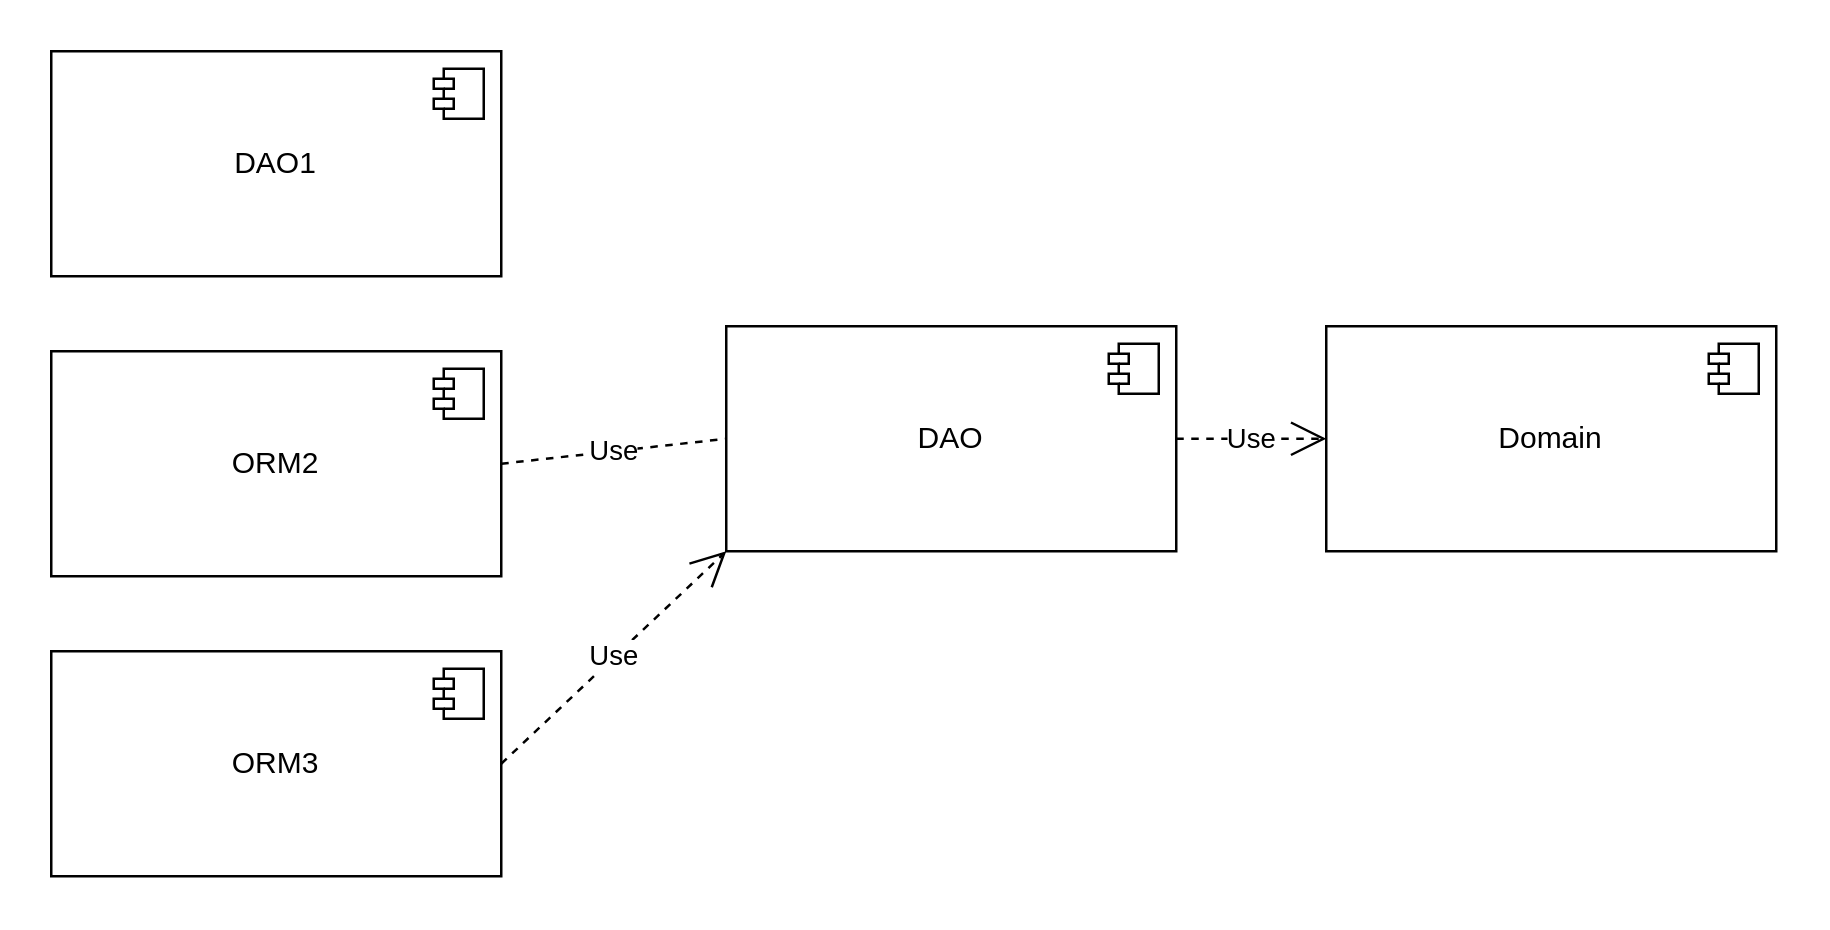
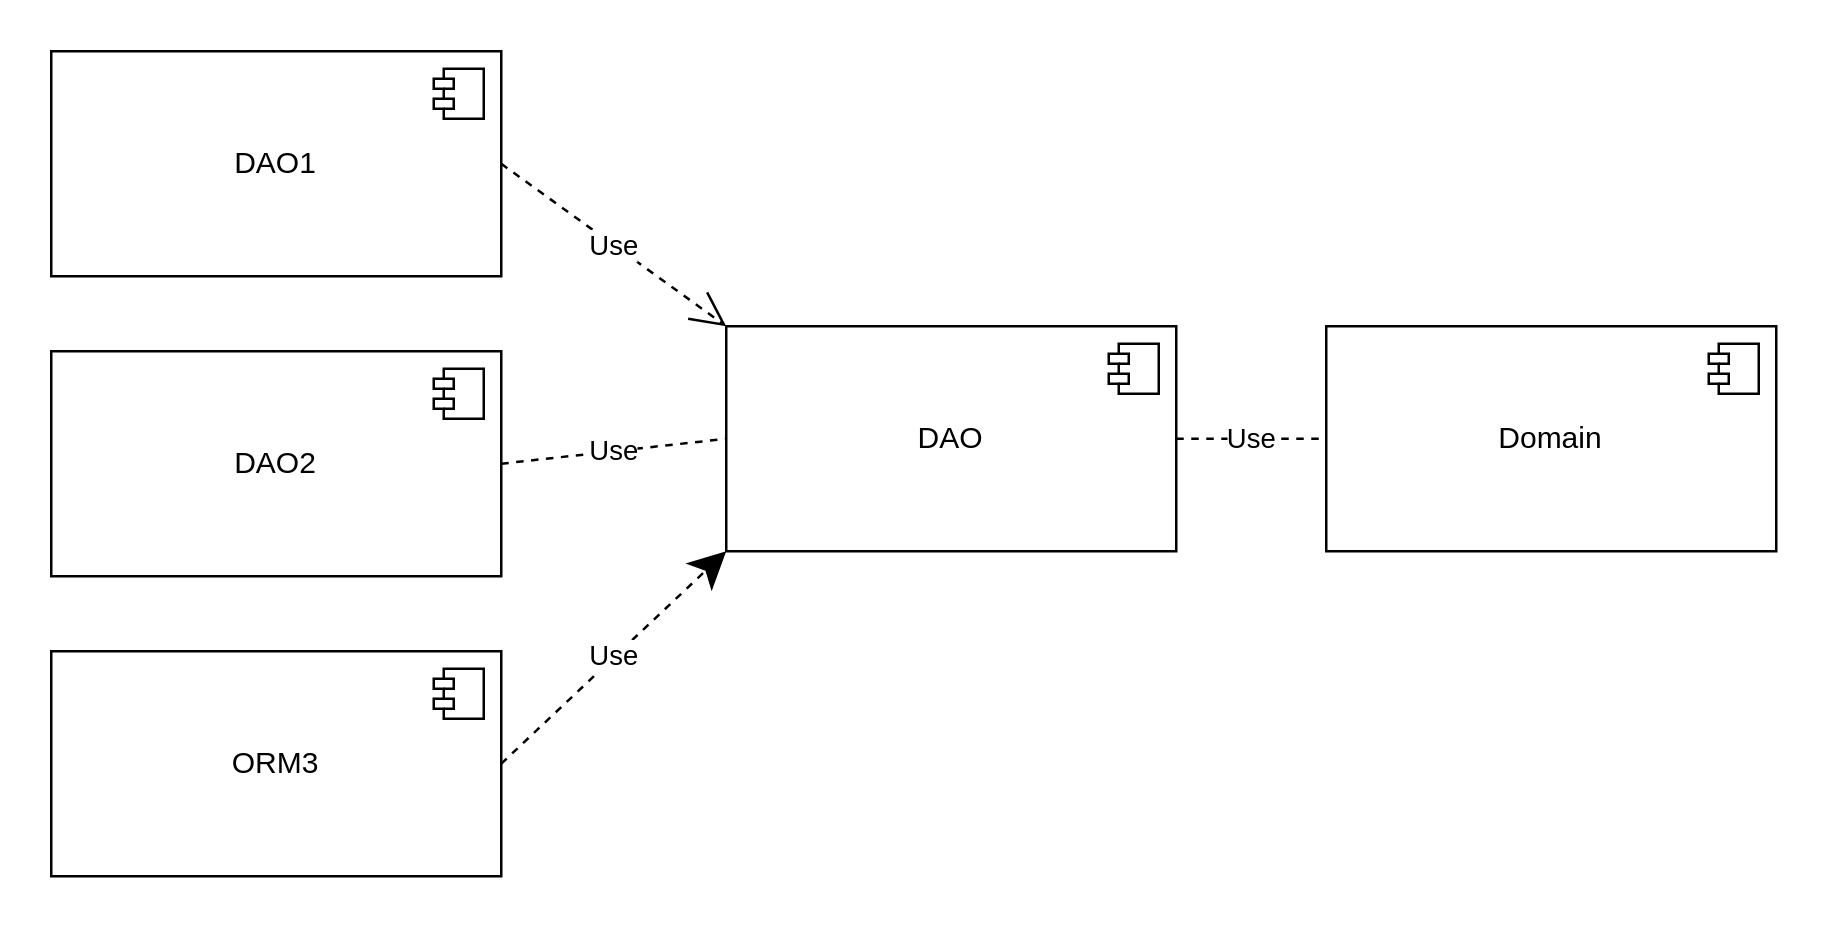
+ <mxCell id="13" value="Use" style="endArrow=open;endSize=12;dashed=1;html=1;rounded=0;entryX=0;entryY=0;entryDx=0;entryDy=0;exitX=1;exitY=0.5;exitDx=0;exitDy=0;" edge="1" parent="1" source="6" target="4"><mxGeometry width="160" relative="1" as="geometry"><mxPoint x="200" y="64.5" as="sourcePoint" /><mxPoint x="280" y="64.5" as="targetPoint" /></mxGeometry></mxCell>
- <mxCell id="12" value="Use" style="endArrow=open;endSize=12;dashed=1;html=1;rounded=0;entryX=0;entryY=0.5;entryDx=0;entryDy=0;exitX=1;exitY=0.5;exitDx=0;exitDy=0;" edge="1" parent="1" source="4" target="2"><mxGeometry width="160" relative="1" as="geometry"><mxPoint x="380" y="280" as="sourcePoint" /><mxPoint x="540" y="280" as="targetPoint" /></mxGeometry></mxCell>
+ <mxCell id="12" value="Use" style="endArrow=none;endSize=12;dashed=1;html=1;rounded=0;entryX=0;entryY=0.5;entryDx=0;entryDy=0;exitX=1;exitY=0.5;exitDx=0;exitDy=0;" edge="1" parent="1" source="4" target="2"><mxGeometry width="160" relative="1" as="geometry"><mxPoint x="380" y="280" as="sourcePoint" /><mxPoint x="540" y="280" as="targetPoint" /></mxGeometry></mxCell>
- <mxCell id="8" value="ORM2" style="html=1;dropTarget=0;whiteSpace=wrap;" vertex="1" parent="1"><mxGeometry x="20" y="140" width="180" height="90" as="geometry" /></mxCell>
+ <mxCell id="8" value="DAO2" style="html=1;dropTarget=0;whiteSpace=wrap;" vertex="1" parent="1"><mxGeometry x="20" y="140" width="180" height="90" as="geometry" /></mxCell>
- <mxCell id="15" value="Use" style="endArrow=open;endSize=12;dashed=1;html=1;rounded=0;entryX=0;entryY=1;entryDx=0;entryDy=0;exitX=1;exitY=0.5;exitDx=0;exitDy=0;" edge="1" parent="1" source="10" target="4"><mxGeometry width="160" relative="1" as="geometry"><mxPoint x="210" y="320" as="sourcePoint" /><mxPoint x="280" y="375" as="targetPoint" /></mxGeometry></mxCell>
+ <mxCell id="15" value="Use" style="endArrow=classic;endSize=12;dashed=1;html=1;rounded=0;entryX=0;entryY=1;entryDx=0;entryDy=0;exitX=1;exitY=0.5;exitDx=0;exitDy=0;" edge="1" parent="1" source="10" target="4"><mxGeometry width="160" relative="1" as="geometry"><mxPoint x="210" y="320" as="sourcePoint" /><mxPoint x="280" y="375" as="targetPoint" /></mxGeometry></mxCell>
